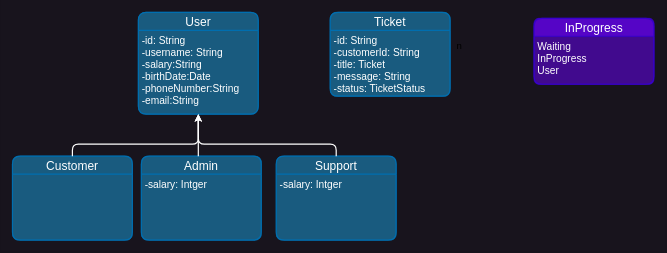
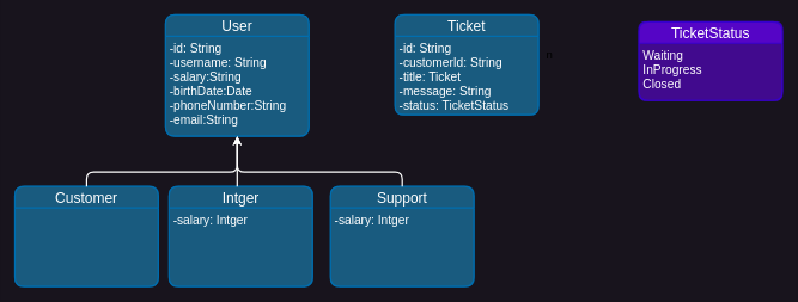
- <mxCell id="24" value="InProgress" style="swimlane;childLayout=stackLayout;horizontal=1;startSize=30;horizontalStack=0;rounded=1;fontSize=20;fontStyle=0;strokeWidth=2;resizeParent=0;resizeLast=1;shadow=0;dashed=0;align=center;fillColor=#6a00ff;fontColor=#ffffff;strokeColor=#3700CC;fillOpacity=50;" parent="22" vertex="1"><mxGeometry width="200" height="110" as="geometry" /></mxCell>
+ <mxCell id="24" value="TicketStatus" style="swimlane;childLayout=stackLayout;horizontal=1;startSize=30;horizontalStack=0;rounded=1;fontSize=20;fontStyle=0;strokeWidth=2;resizeParent=0;resizeLast=1;shadow=0;dashed=0;align=center;fillColor=#6a00ff;fontColor=#ffffff;strokeColor=#3700CC;fillOpacity=50;" parent="22" vertex="1"><mxGeometry width="200" height="110" as="geometry" /></mxCell>
- <mxCell id="25" value="Waiting&#10;InProgress&#10;User" style="align=left;strokeColor=none;fillColor=none;spacingLeft=4;fontSize=17;verticalAlign=top;resizable=0;rotatable=0;part=1;fontColor=#ffffff;fillOpacity=50;" parent="24" vertex="1"><mxGeometry y="30" width="200" height="80" as="geometry" /></mxCell>
+ <mxCell id="25" value="Waiting&#10;InProgress&#10;Closed" style="align=left;strokeColor=none;fillColor=none;spacingLeft=4;fontSize=17;verticalAlign=top;resizable=0;rotatable=0;part=1;fontColor=#ffffff;fillOpacity=50;" parent="24" vertex="1"><mxGeometry y="30" width="200" height="80" as="geometry" /></mxCell>
- <mxCell id="12" value="Admin" style="swimlane;childLayout=stackLayout;horizontal=1;startSize=30;horizontalStack=0;rounded=1;fontSize=20;fontStyle=0;strokeWidth=2;resizeParent=0;resizeLast=1;shadow=0;dashed=0;align=center;fillColor=none;fontColor=#ffffff;strokeColor=#006EAF;fillOpacity=50;sketch=0;fontFamily=Helvetica;" parent="10" vertex="1"><mxGeometry width="200" height="140" as="geometry" /></mxCell>
+ <mxCell id="12" value="Intger" style="swimlane;childLayout=stackLayout;horizontal=1;startSize=30;horizontalStack=0;rounded=1;fontSize=20;fontStyle=0;strokeWidth=2;resizeParent=0;resizeLast=1;shadow=0;dashed=0;align=center;fillColor=none;fontColor=#ffffff;strokeColor=#006EAF;fillOpacity=50;sketch=0;fontFamily=Helvetica;" parent="10" vertex="1"><mxGeometry width="200" height="140" as="geometry" /></mxCell>
